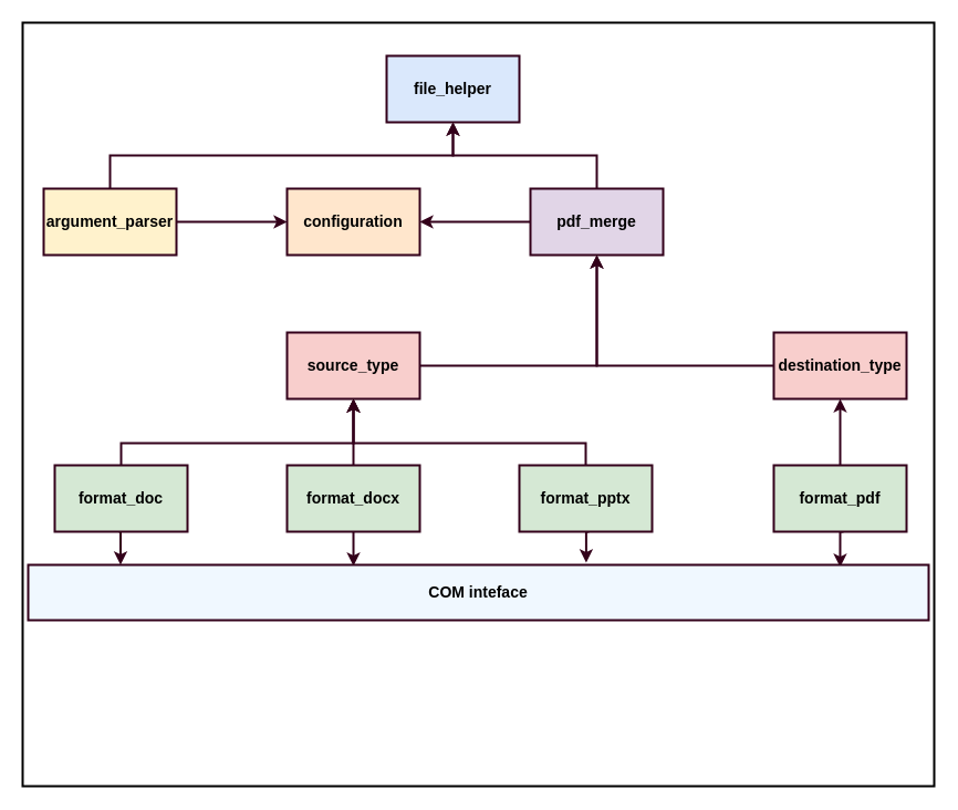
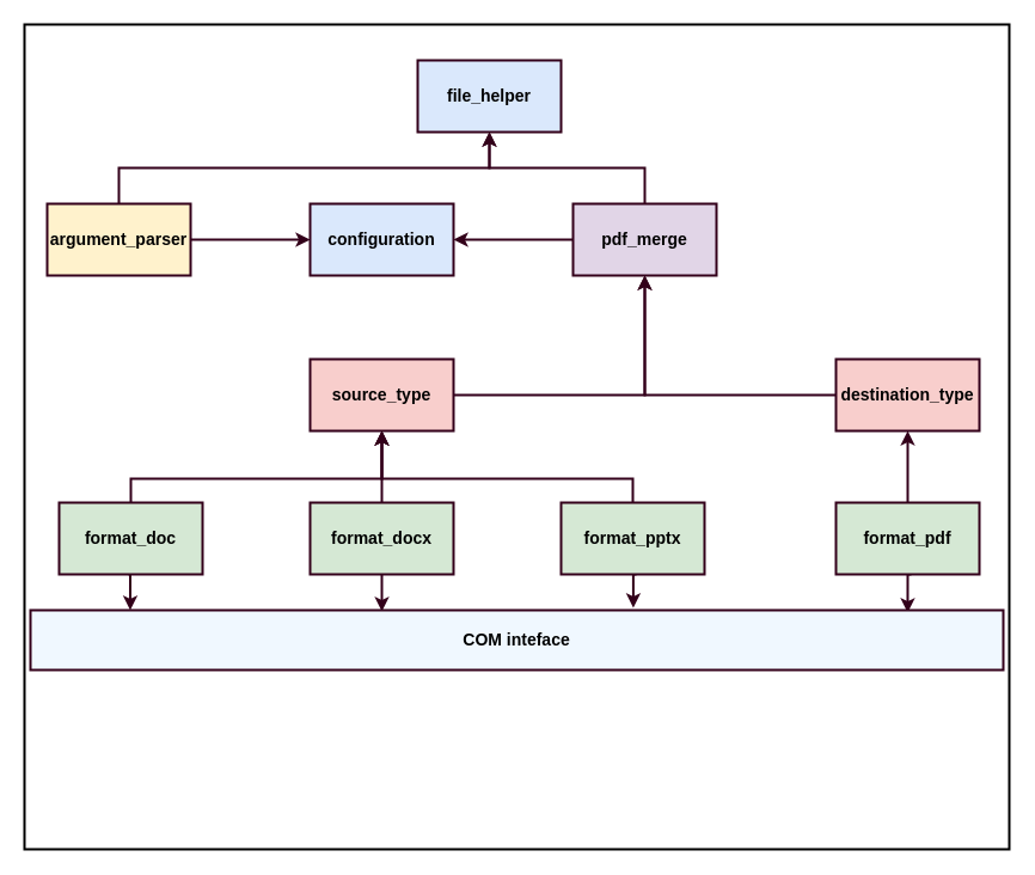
- <mxCell id="21" value="&lt;font style=&quot;font-size: 14px&quot;&gt;&lt;b&gt;configuration&lt;/b&gt;&lt;/font&gt;" style="rounded=0;whiteSpace=wrap;html=1;fillColor=#ffe6cc;strokeWidth=2;strokeColor=#33001A;" vertex="1" parent="1"><mxGeometry x="259" y="170" width="120" height="60" as="geometry" /></mxCell>
+ <mxCell id="21" value="&lt;font style=&quot;font-size: 14px&quot;&gt;&lt;b&gt;configuration&lt;/b&gt;&lt;/font&gt;" style="rounded=0;whiteSpace=wrap;html=1;fillColor=#dae8fc;strokeWidth=2;strokeColor=#33001A;" vertex="1" parent="1"><mxGeometry x="259" y="170" width="120" height="60" as="geometry" /></mxCell>
